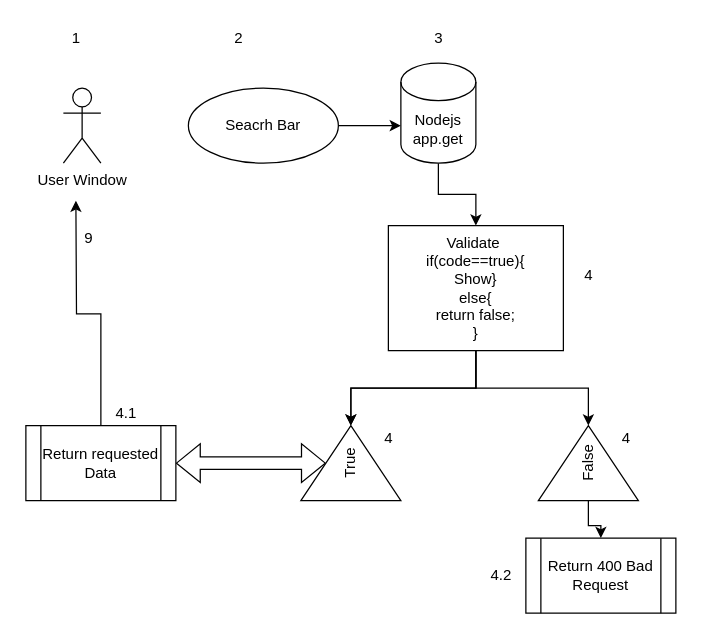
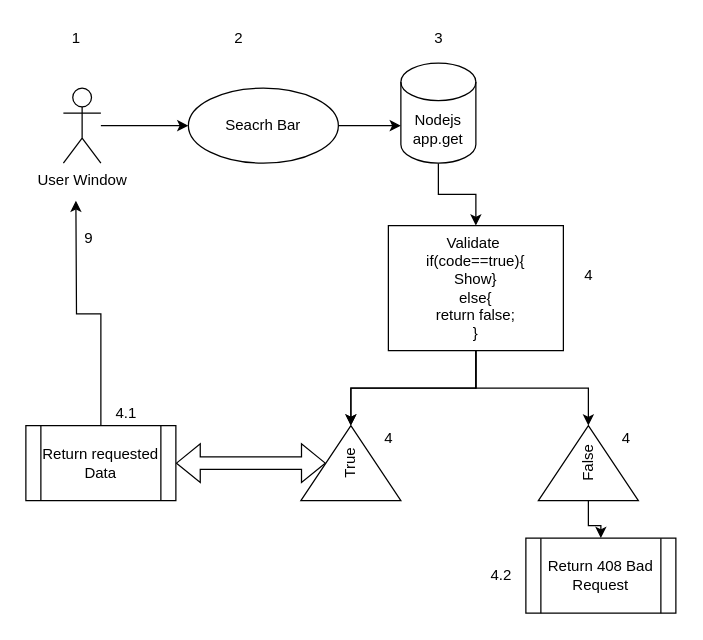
+ <mxCell id="4" style="edgeStyle=orthogonalEdgeStyle;rounded=0;orthogonalLoop=1;jettySize=auto;html=1;entryX=0;entryY=0.5;entryDx=0;entryDy=0;" edge="1" parent="1" source="5" target="3"><mxGeometry relative="1" as="geometry" /></mxCell>
- <mxCell id="18" value="Return 400 Bad Request" style="shape=process;whiteSpace=wrap;html=1;backgroundOutline=1;" vertex="1" parent="1"><mxGeometry x="420" y="430" width="120" height="60" as="geometry" /></mxCell>
+ <mxCell id="18" value="Return 408 Bad Request" style="shape=process;whiteSpace=wrap;html=1;backgroundOutline=1;" vertex="1" parent="1"><mxGeometry x="420" y="430" width="120" height="60" as="geometry" /></mxCell>
